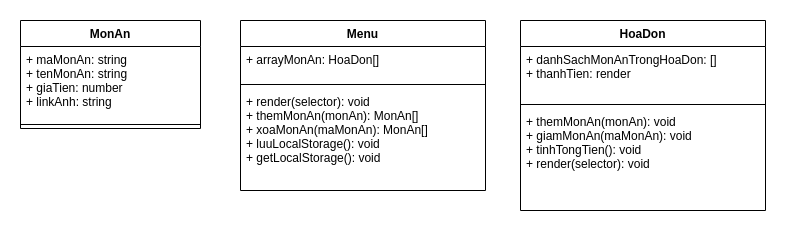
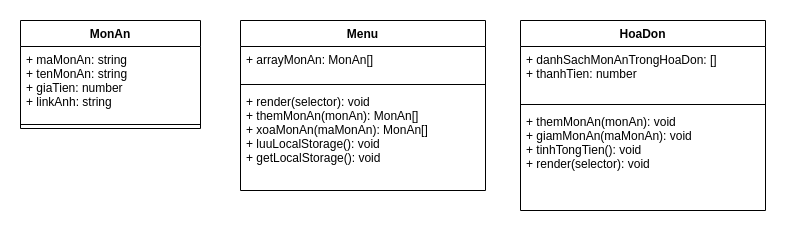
- <mxCell id="6" value="+ arrayMonAn: HoaDon[]" style="text;strokeColor=none;fillColor=none;align=left;verticalAlign=top;spacingLeft=4;spacingRight=4;overflow=hidden;rotatable=0;points=[[0,0.5],[1,0.5]];portConstraint=eastwest;" parent="5" vertex="1"><mxGeometry y="26" width="245" height="34" as="geometry" /></mxCell>
+ <mxCell id="6" value="+ arrayMonAn: MonAn[]" style="text;strokeColor=none;fillColor=none;align=left;verticalAlign=top;spacingLeft=4;spacingRight=4;overflow=hidden;rotatable=0;points=[[0,0.5],[1,0.5]];portConstraint=eastwest;" parent="5" vertex="1"><mxGeometry y="26" width="245" height="34" as="geometry" /></mxCell>
- <mxCell id="10" value="+ danhSachMonAnTrongHoaDon: []&#10;+ thanhTien: render" style="text;strokeColor=none;fillColor=none;align=left;verticalAlign=top;spacingLeft=4;spacingRight=4;overflow=hidden;rotatable=0;points=[[0,0.5],[1,0.5]];portConstraint=eastwest;" parent="9" vertex="1"><mxGeometry y="26" width="245" height="54" as="geometry" /></mxCell>
+ <mxCell id="10" value="+ danhSachMonAnTrongHoaDon: []&#10;+ thanhTien: number" style="text;strokeColor=none;fillColor=none;align=left;verticalAlign=top;spacingLeft=4;spacingRight=4;overflow=hidden;rotatable=0;points=[[0,0.5],[1,0.5]];portConstraint=eastwest;" parent="9" vertex="1"><mxGeometry y="26" width="245" height="54" as="geometry" /></mxCell>
